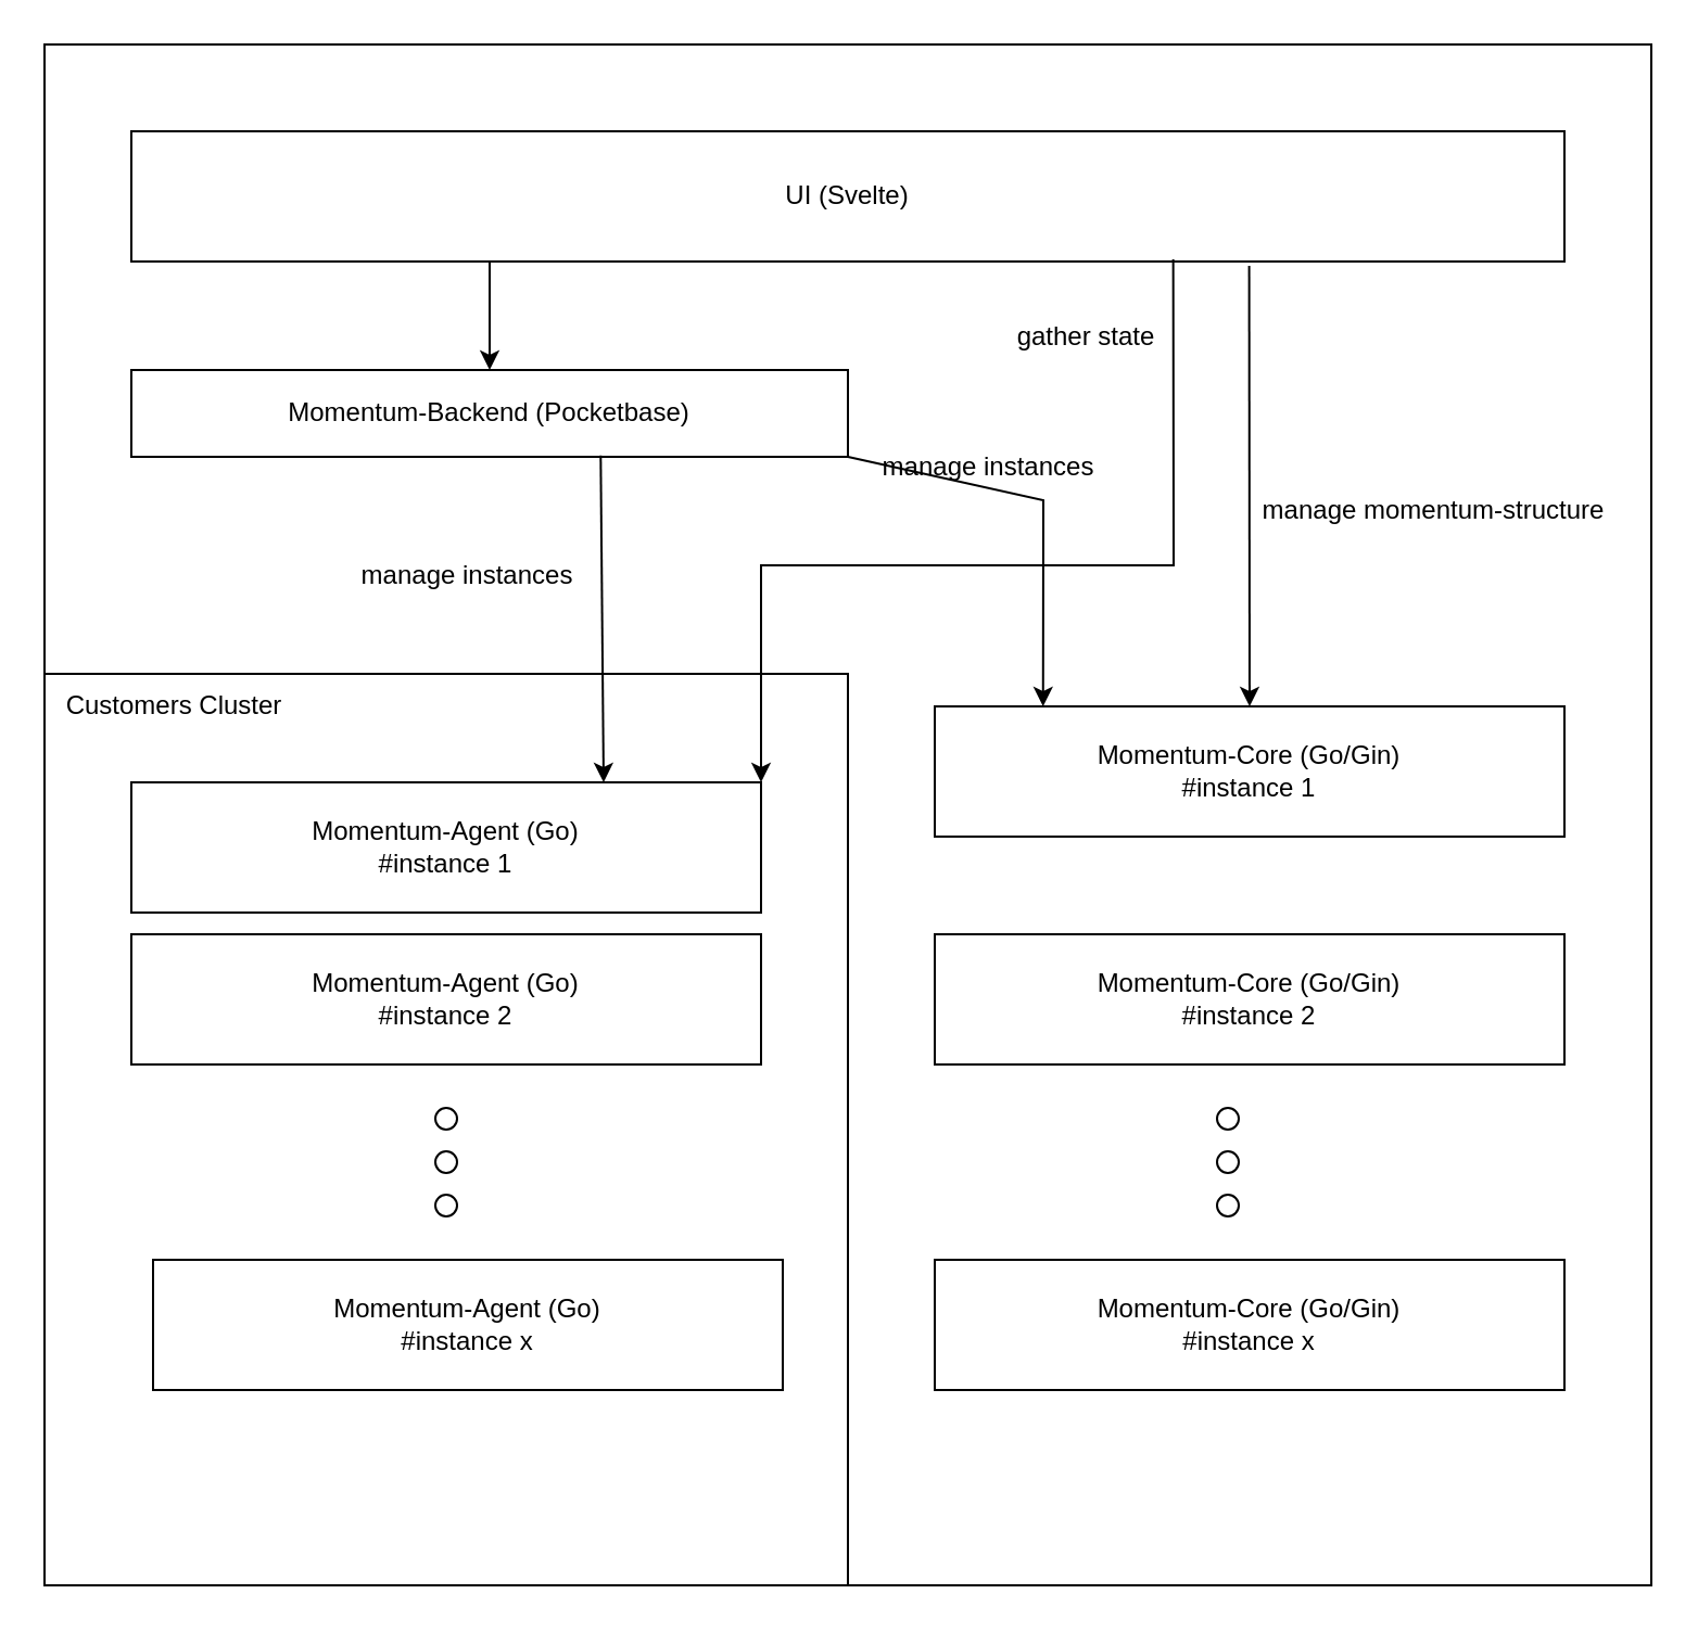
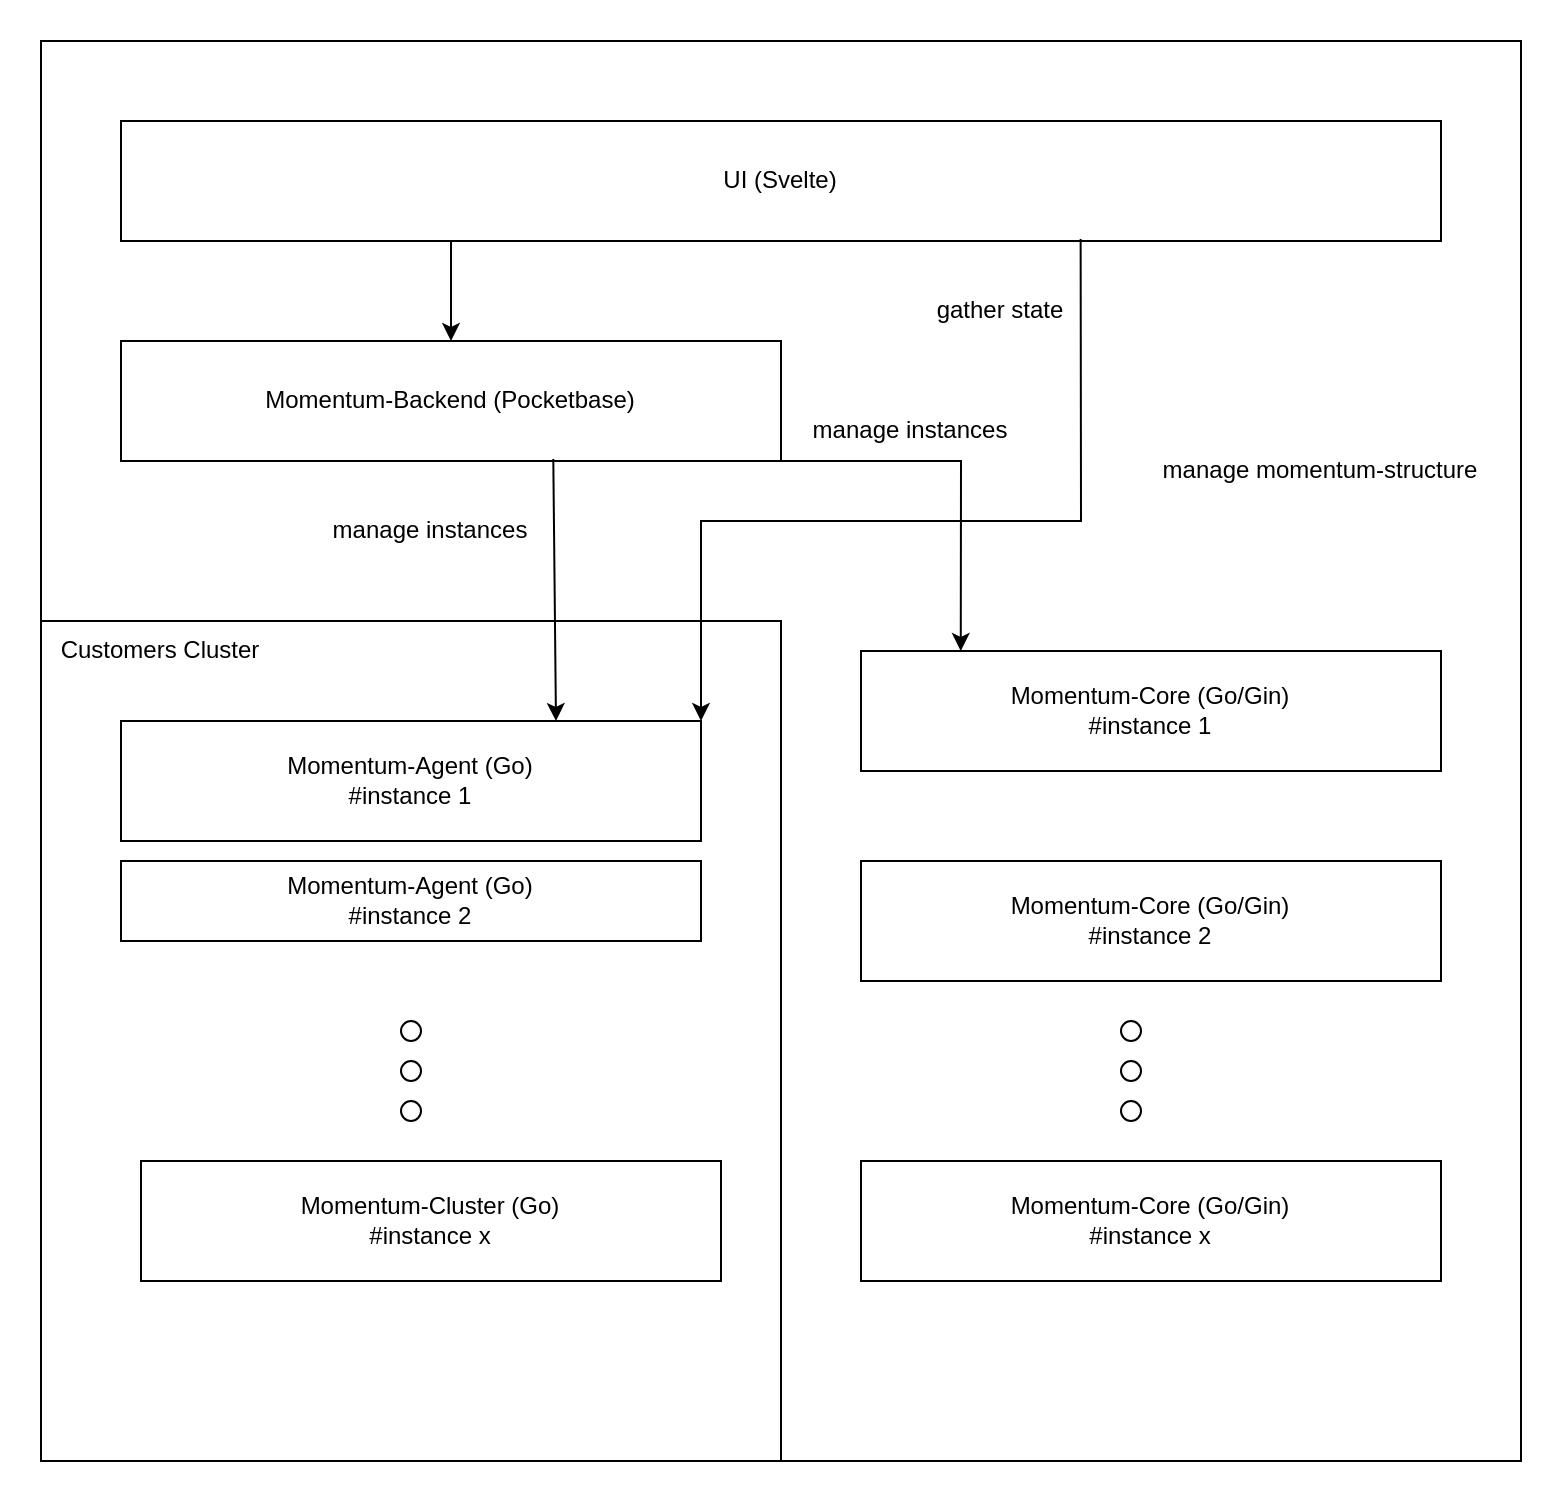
- <mxCell id="5" value="&lt;div&gt;Momentum-Backend (Pocketbase)&lt;/div&gt;" style="rounded=0;whiteSpace=wrap;html=1;" parent="1" vertex="1"><mxGeometry x="60" y="170" width="330" height="40" as="geometry" /></mxCell>
+ <mxCell id="5" value="&lt;div&gt;Momentum-Backend (Pocketbase)&lt;/div&gt;" style="rounded=0;whiteSpace=wrap;html=1;" parent="1" vertex="1"><mxGeometry x="60" y="170" width="330" height="60" as="geometry" /></mxCell>
- <mxCell id="22" value="" style="endArrow=classic;html=1;rounded=0;exitX=0.78;exitY=1.033;exitDx=0;exitDy=0;entryX=0.5;entryY=0;entryDx=0;entryDy=0;exitPerimeter=0;" parent="1" source="4" target="6" edge="1"><mxGeometry width="50" height="50" relative="1" as="geometry"><mxPoint x="296" y="249" as="sourcePoint" /><mxPoint x="298" y="380" as="targetPoint" /></mxGeometry></mxCell>
- <mxCell id="14" value="&lt;div&gt;Momentum-Agent (Go)&lt;/div&gt;&lt;div&gt;#instance 2&lt;br&gt;&lt;/div&gt;" style="rounded=0;whiteSpace=wrap;html=1;" parent="1" vertex="1"><mxGeometry x="60" y="430" width="290" height="60" as="geometry" /></mxCell>
+ <mxCell id="14" value="&lt;div&gt;Momentum-Agent (Go)&lt;/div&gt;&lt;div&gt;#instance 2&lt;br&gt;&lt;/div&gt;" style="rounded=0;whiteSpace=wrap;html=1;" parent="1" vertex="1"><mxGeometry x="60" y="430" width="290" height="40" as="geometry" /></mxCell>
- <mxCell id="15" value="&lt;div&gt;Momentum-Agent (Go)&lt;/div&gt;&lt;div&gt;#instance x&lt;br&gt;&lt;/div&gt;" style="rounded=0;whiteSpace=wrap;html=1;" parent="1" vertex="1"><mxGeometry x="70" y="580" width="290" height="60" as="geometry" /></mxCell>
+ <mxCell id="15" value="&lt;div&gt;Momentum-Cluster (Go)&lt;/div&gt;&lt;div&gt;#instance x&lt;br&gt;&lt;/div&gt;" style="rounded=0;whiteSpace=wrap;html=1;" parent="1" vertex="1"><mxGeometry x="70" y="580" width="290" height="60" as="geometry" /></mxCell>
